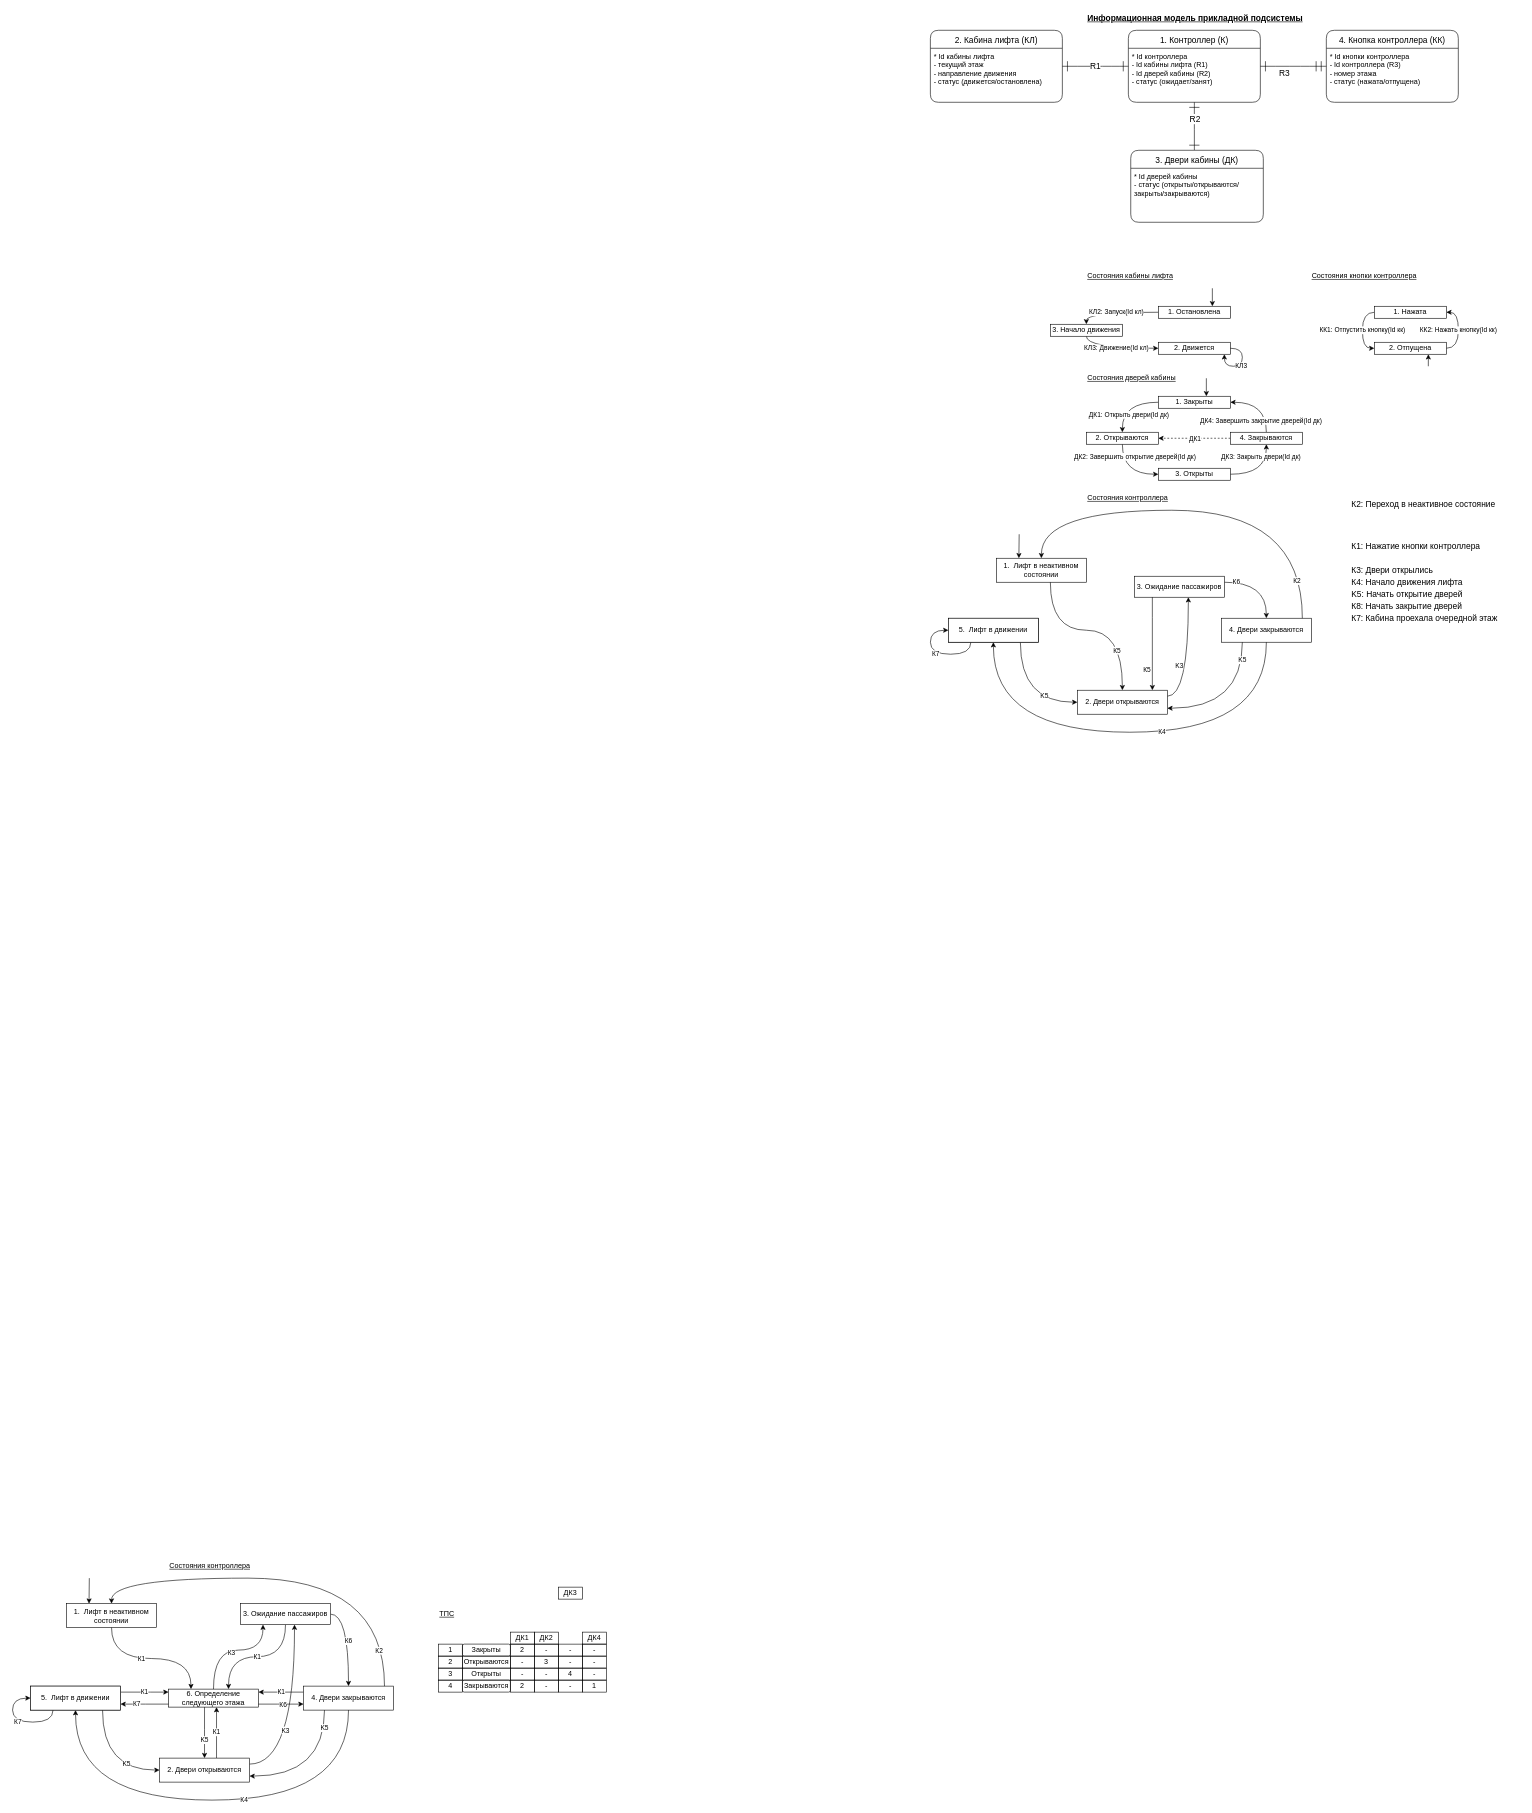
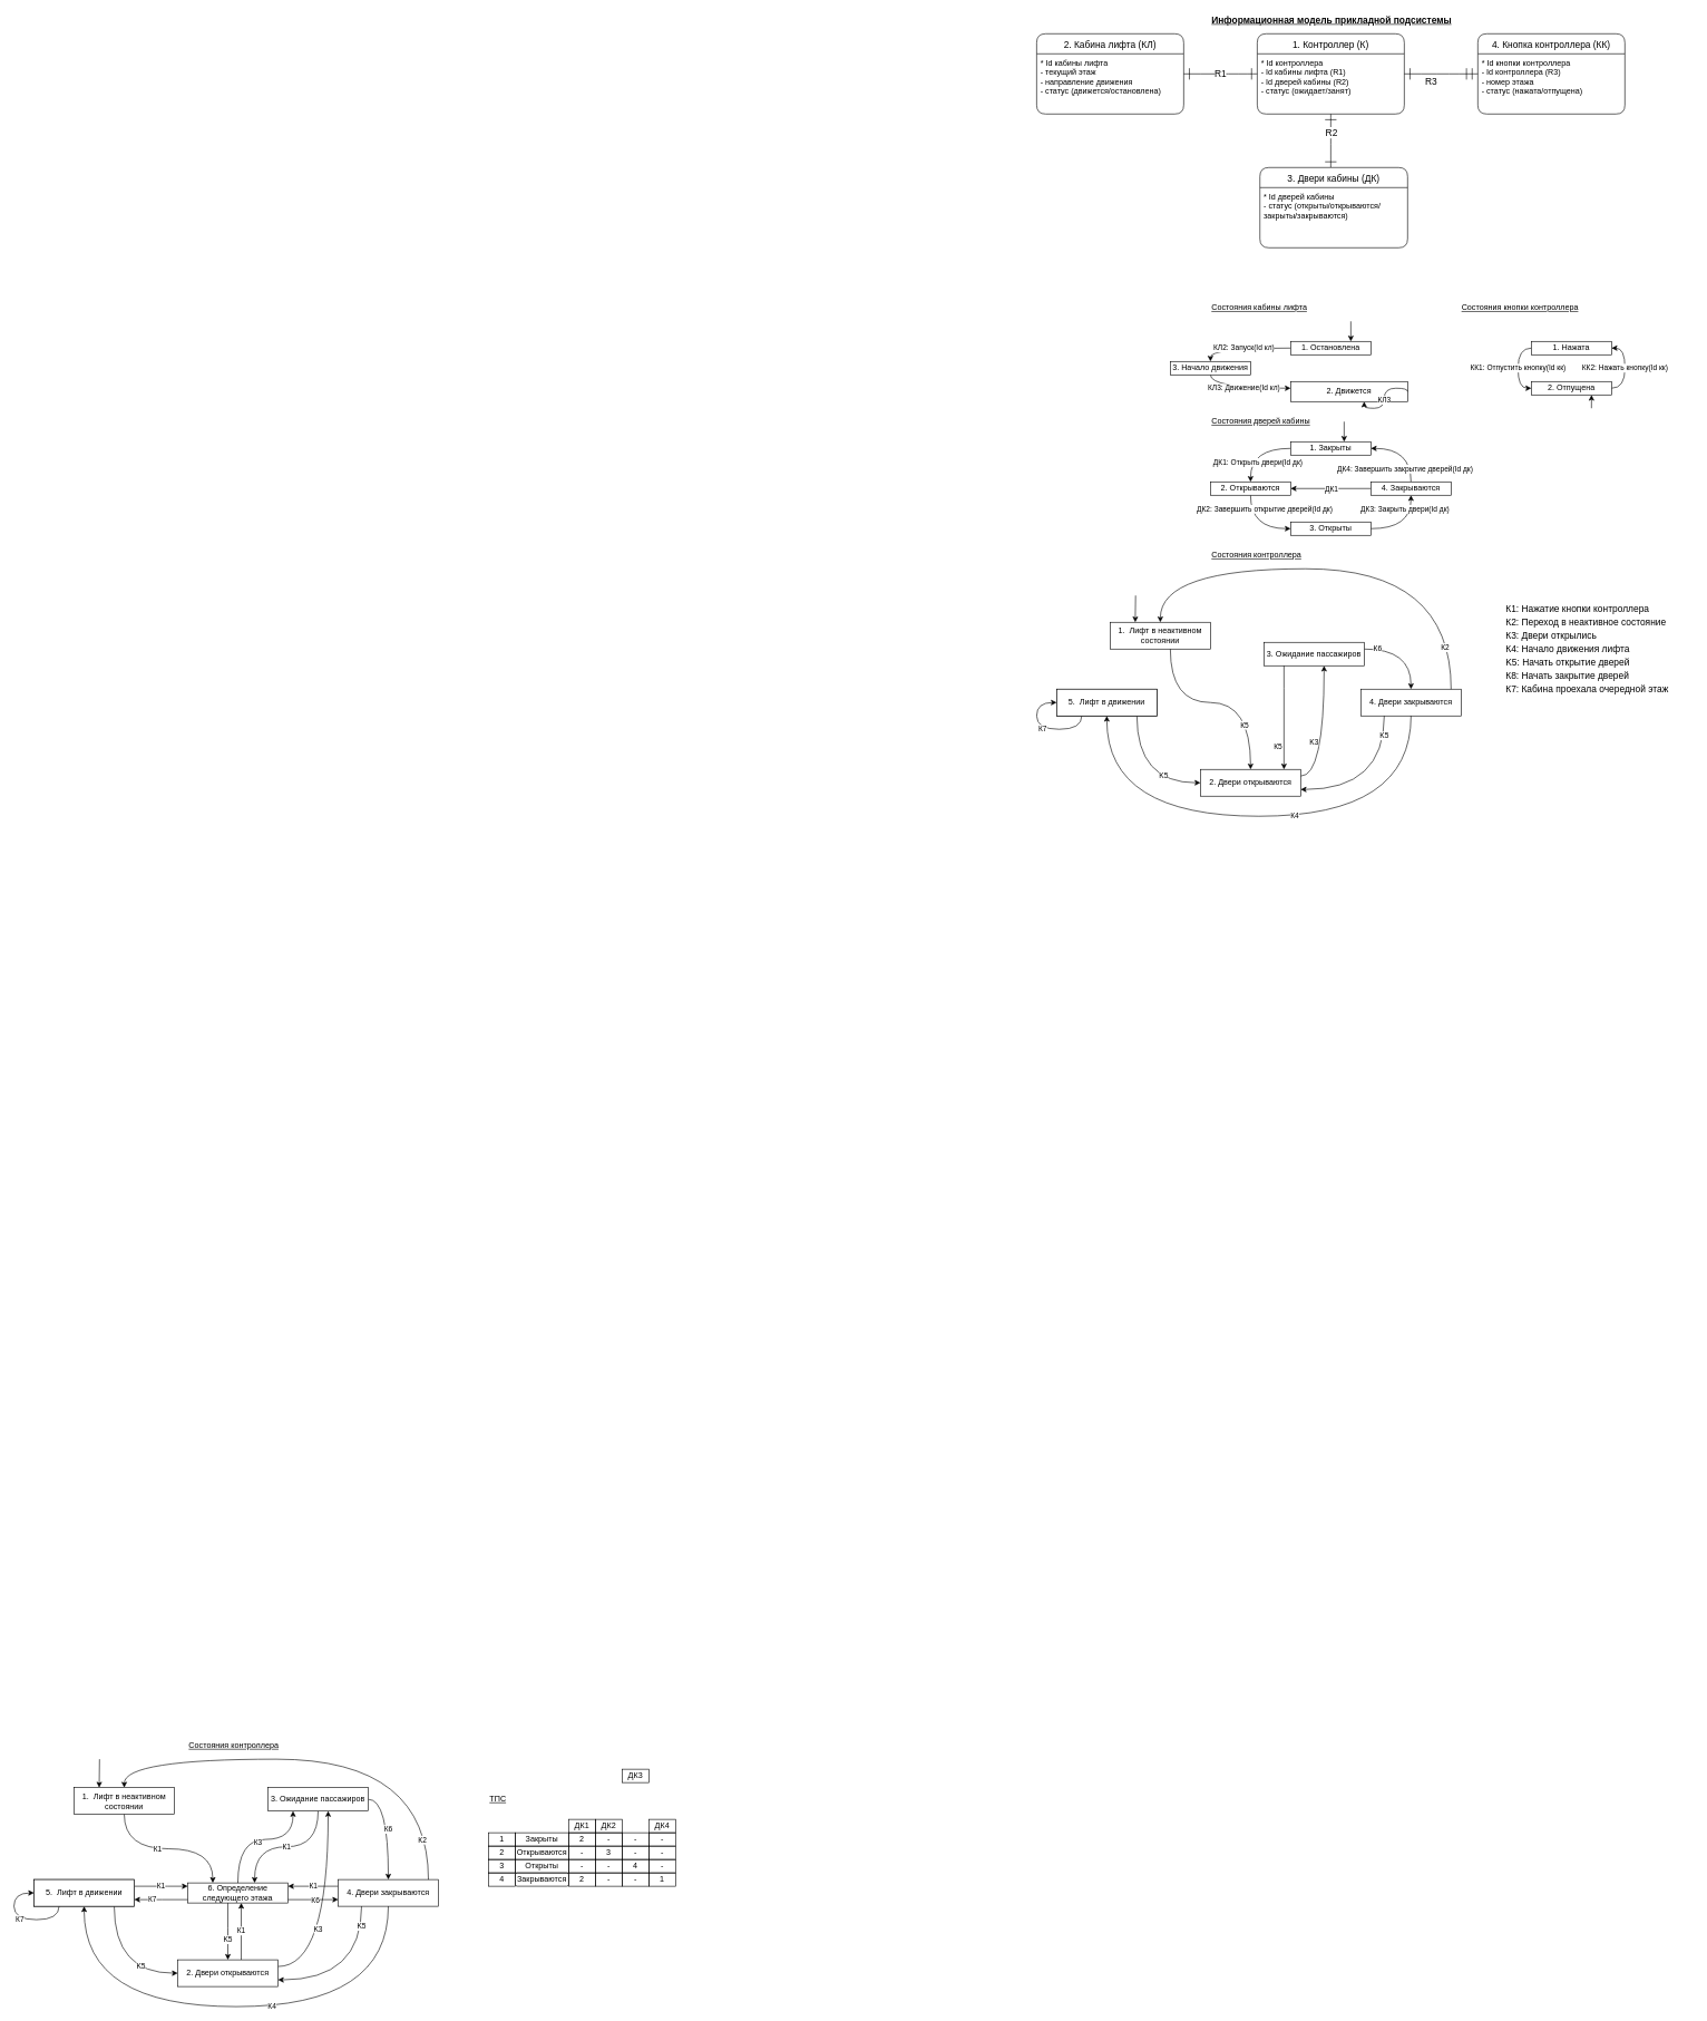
- <mxCell id="7" value="2. Движется" style="rounded=0;whiteSpace=wrap;html=1;" parent="1" vertex="1"><mxGeometry x="1930.02" y="570" width="120" height="20" as="geometry" /></mxCell>
+ <mxCell id="7" value="2. Движется" style="rounded=0;whiteSpace=wrap;html=1;" parent="1" vertex="1"><mxGeometry x="1930.02" y="570" width="175" height="30" as="geometry" /></mxCell>
- <mxCell id="34" style="edgeStyle=orthogonalEdgeStyle;rounded=0;orthogonalLoop=1;jettySize=auto;html=1;dashed=1;" parent="1" source="36" target="31" edge="1"><mxGeometry relative="1" as="geometry" /></mxCell>
+ <mxCell id="34" style="edgeStyle=orthogonalEdgeStyle;rounded=0;orthogonalLoop=1;jettySize=auto;html=1;" parent="1" source="36" target="31" edge="1"><mxGeometry relative="1" as="geometry" /></mxCell>
- <mxCell id="76" value="К2: Переход в неактивное состояние" style="text;html=1;strokeColor=none;fillColor=none;align=left;verticalAlign=middle;whiteSpace=wrap;rounded=0;fontSize=14;" parent="1" vertex="1"><mxGeometry x="2250.03" y="830" width="280" height="20" as="geometry" /></mxCell>
+ <mxCell id="76" value="К2: Переход в неактивное состояние" style="text;html=1;strokeColor=none;fillColor=none;align=left;verticalAlign=middle;whiteSpace=wrap;rounded=0;fontSize=14;" parent="1" vertex="1"><mxGeometry x="2250.03" y="920" width="280" height="20" as="geometry" /></mxCell>
- <mxCell id="45" value="Закрыты" style="whiteSpace=wrap;html=1;fillColor=none;rounded=1;" parent="1" vertex="1"><mxGeometry x="770" y="2740" width="80" height="20" as="geometry" /></mxCell>
+ <mxCell id="45" value="Закрыты" style="rounded=0;whiteSpace=wrap;html=1;fillColor=none;" parent="1" vertex="1"><mxGeometry x="770" y="2740" width="80" height="20" as="geometry" /></mxCell>
